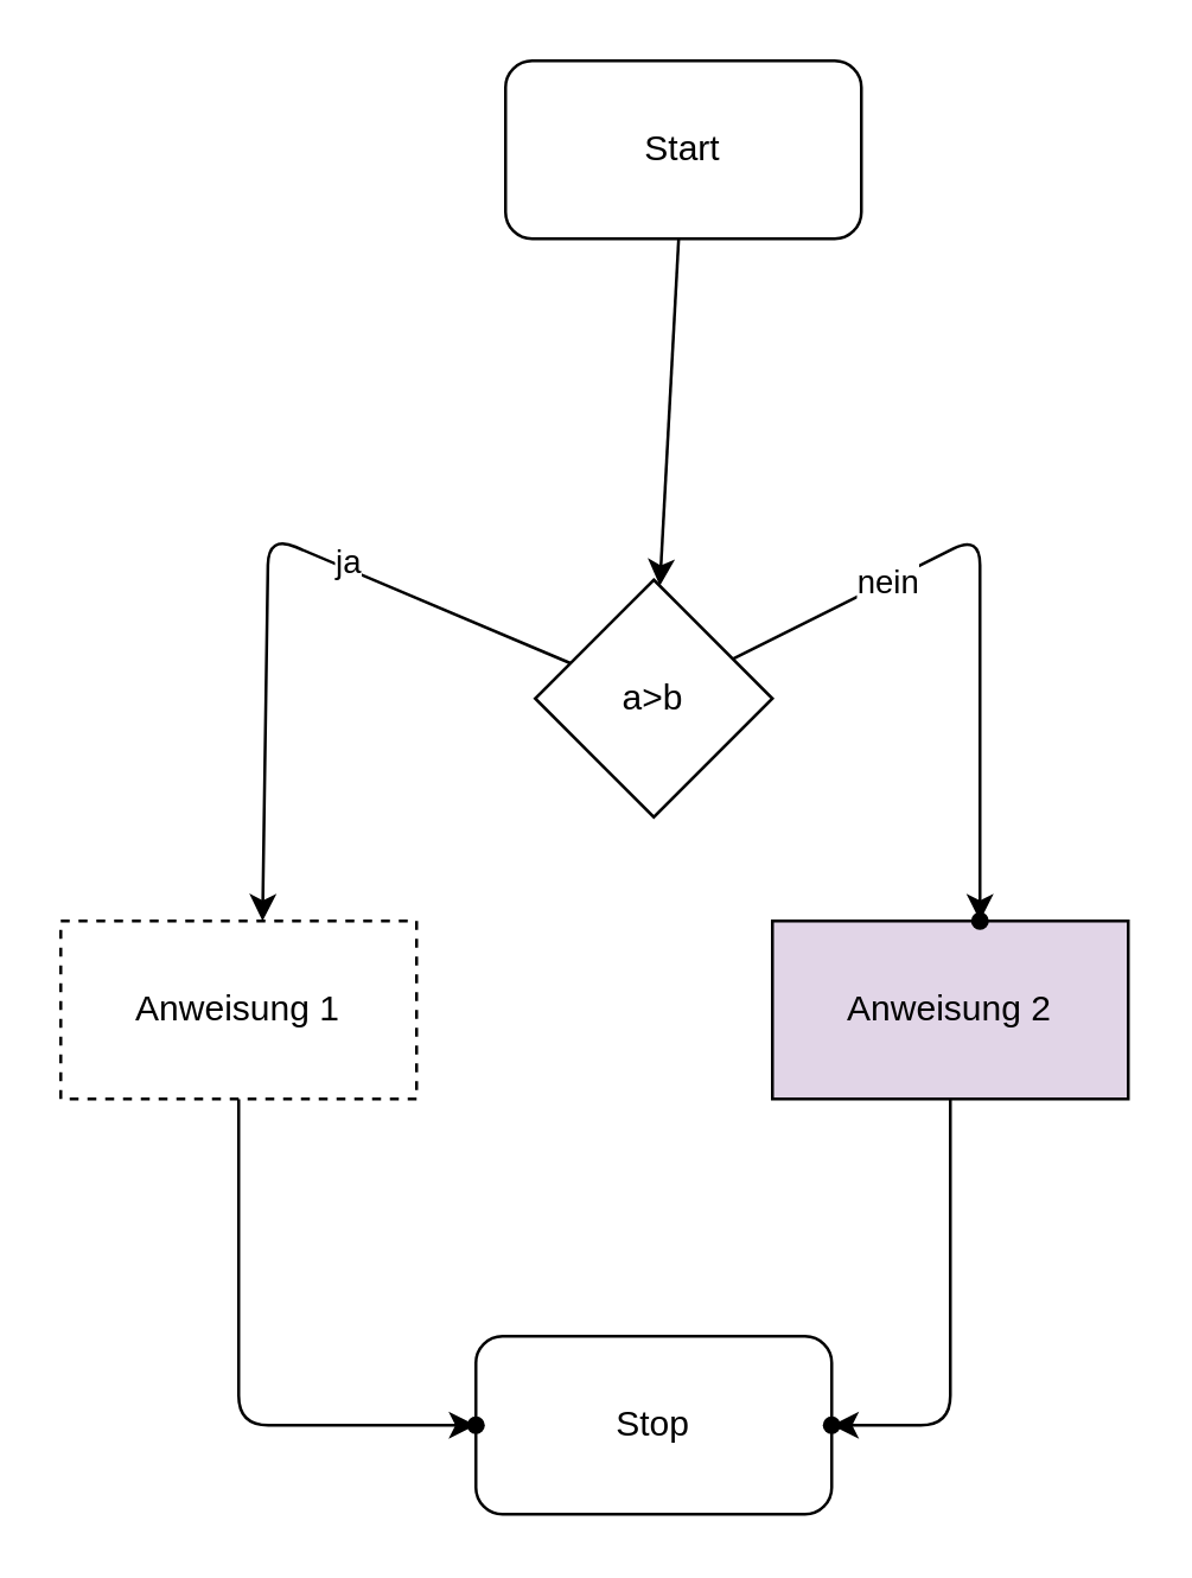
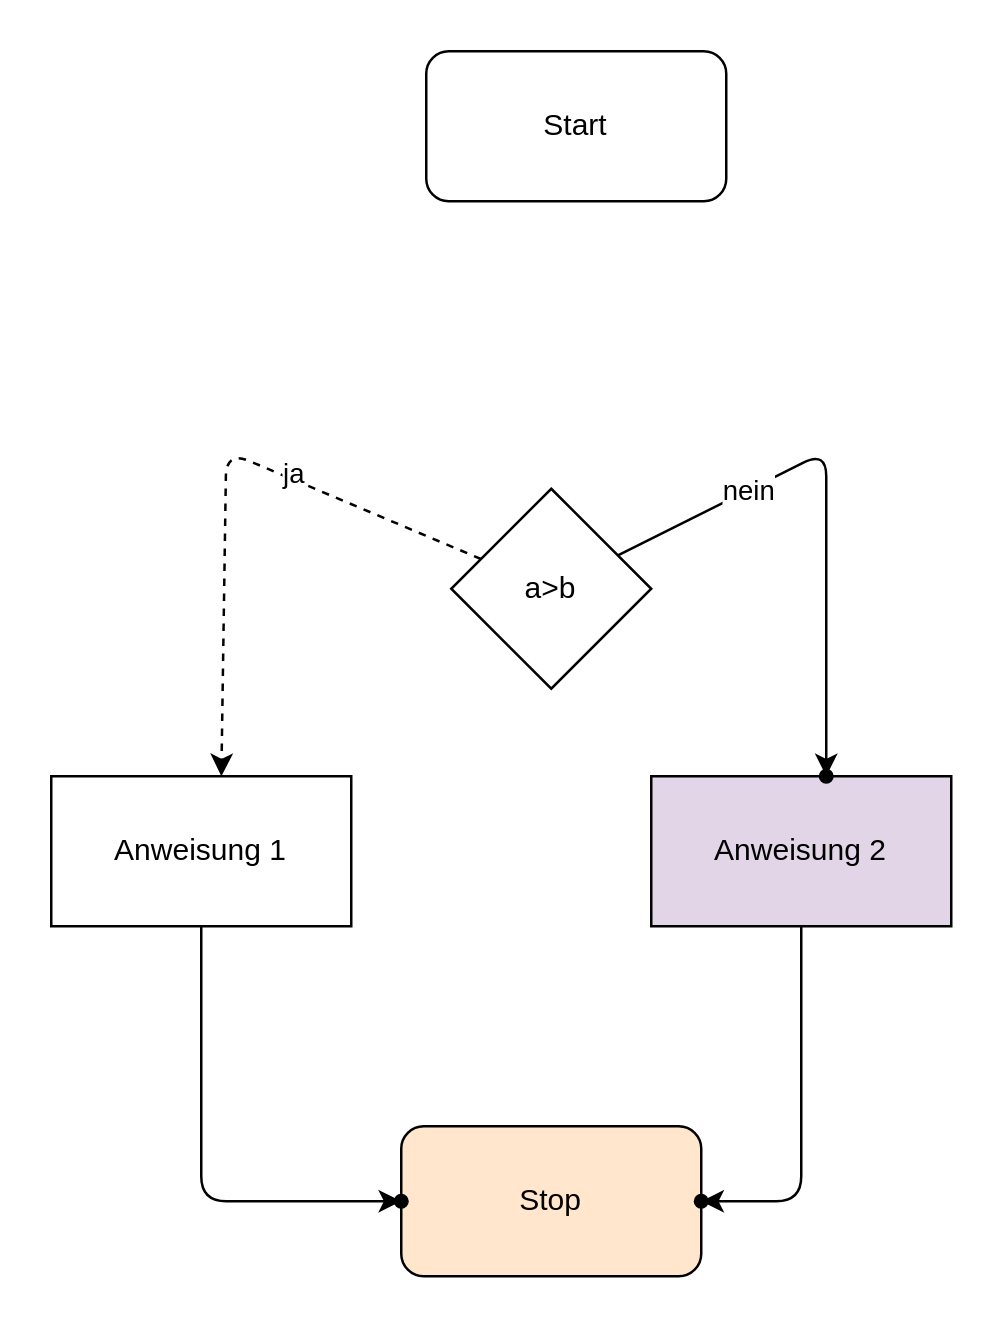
- <mxCell id="2" style="edgeStyle=none;html=1;" edge="1" parent="1" source="3" target="8"><mxGeometry relative="1" as="geometry" /></mxCell>
- <mxCell id="4" value="" style="edgeStyle=none;html=1;entryX=0.567;entryY=0;entryDx=0;entryDy=0;entryPerimeter=0;" edge="1" parent="1" source="8" target="10"><mxGeometry relative="1" as="geometry"><mxPoint x="80" y="180" as="targetPoint" /><Array as="points"><mxPoint x="90" y="180" /></Array></mxGeometry></mxCell>
+ <mxCell id="4" value="" style="edgeStyle=none;html=1;entryX=0.567;entryY=0;entryDx=0;entryDy=0;entryPerimeter=0;dashed=1;" edge="1" parent="1" source="8" target="10"><mxGeometry relative="1" as="geometry"><mxPoint x="80" y="180" as="targetPoint" /><Array as="points"><mxPoint x="90" y="180" /></Array></mxGeometry></mxCell>
- <mxCell id="10" value="Anweisung 1" style="rounded=0;whiteSpace=wrap;html=1;dashed=1;" vertex="1" parent="1"><mxGeometry x="20" y="310" width="120" height="60" as="geometry" /></mxCell>
+ <mxCell id="10" value="Anweisung 1" style="rounded=0;whiteSpace=wrap;html=1;" vertex="1" parent="1"><mxGeometry x="20" y="310" width="120" height="60" as="geometry" /></mxCell>
- <mxCell id="11" value="Stop" style="rounded=1;whiteSpace=wrap;html=1;" vertex="1" parent="1"><mxGeometry x="160" y="450" width="120" height="60" as="geometry" /></mxCell>
+ <mxCell id="11" value="Stop" style="rounded=1;whiteSpace=wrap;html=1;fillColor=#ffe6cc;" vertex="1" parent="1"><mxGeometry x="160" y="450" width="120" height="60" as="geometry" /></mxCell>
